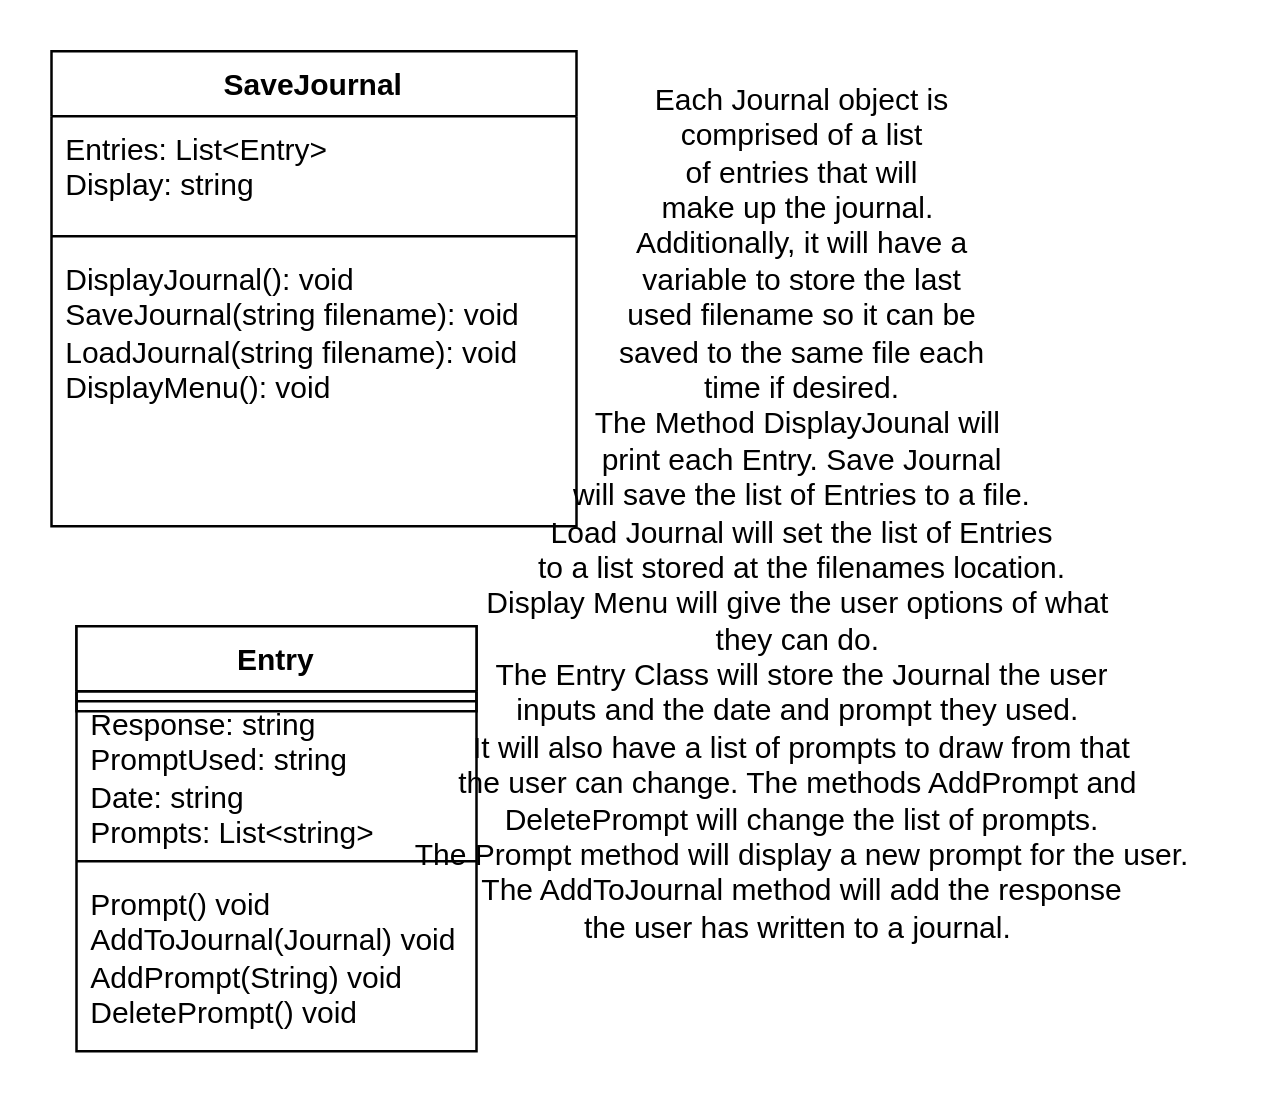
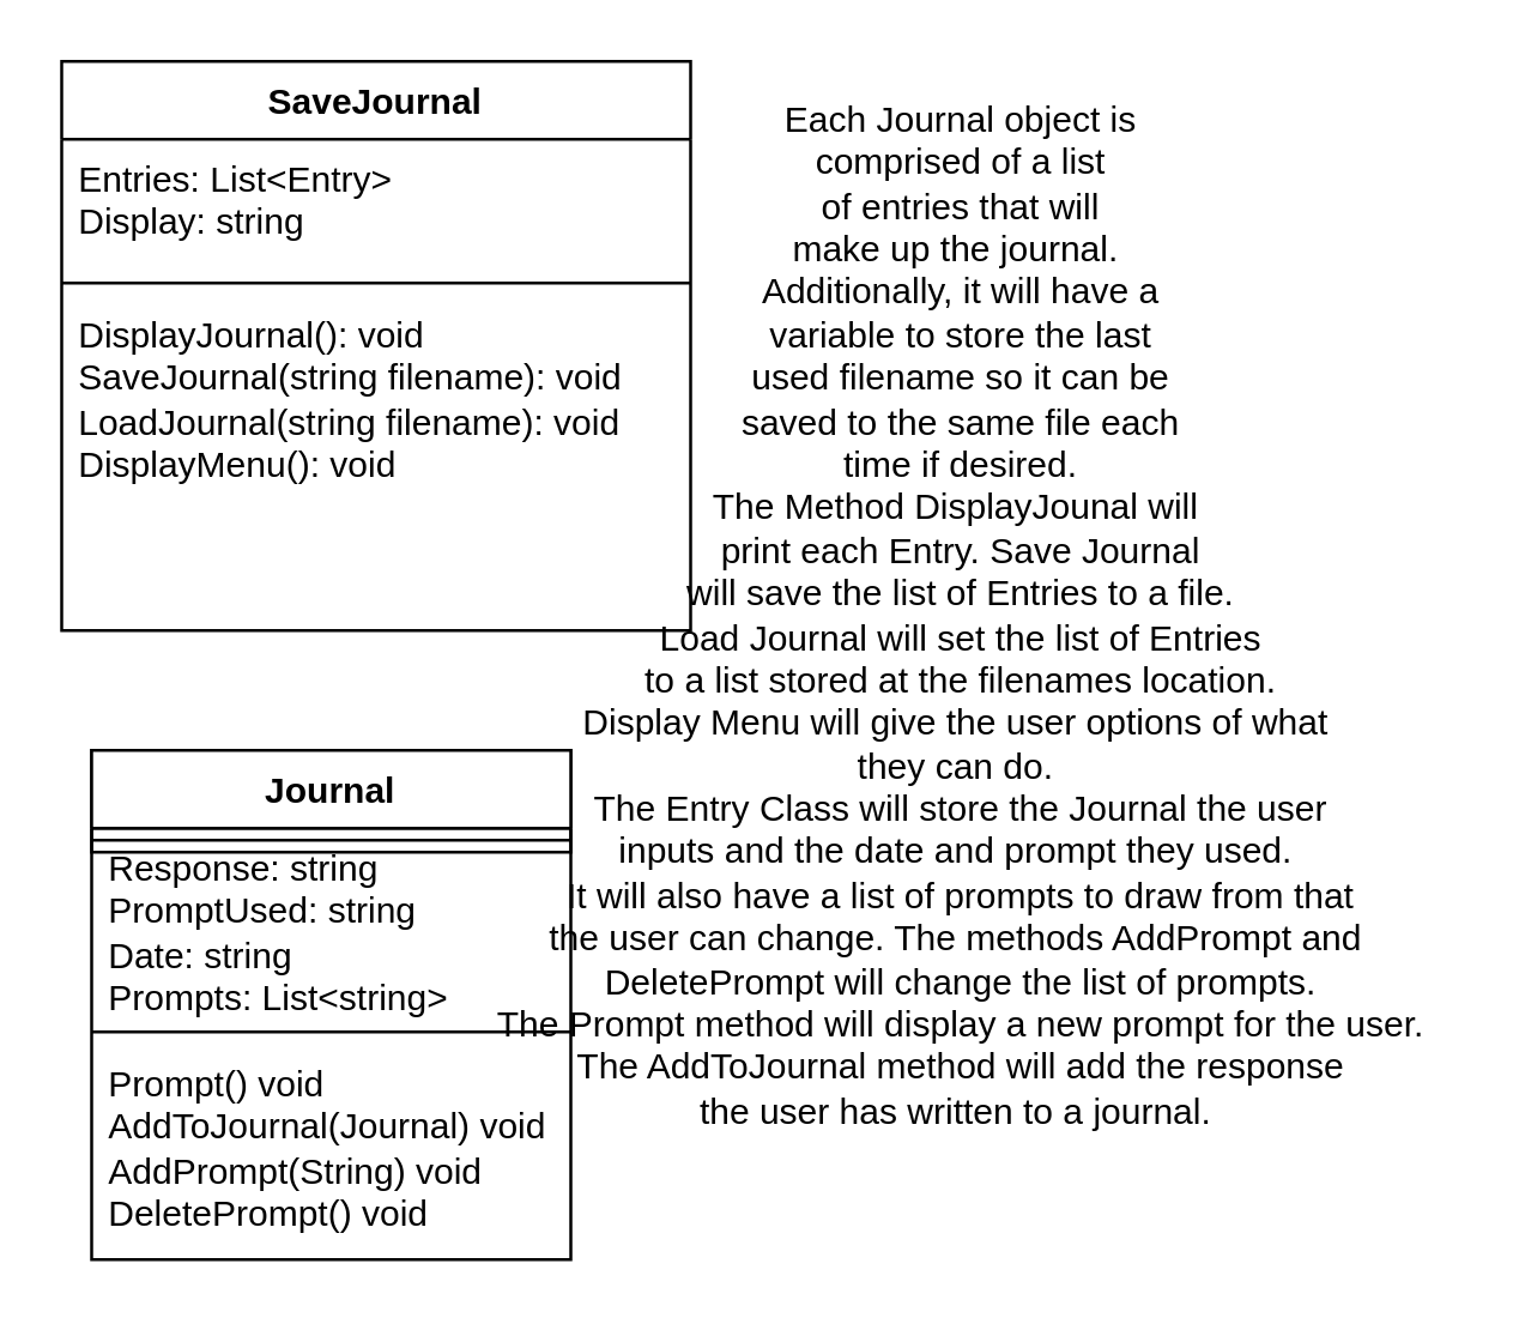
- <mxCell id="6" value="Entry" style="swimlane;fontStyle=1;align=center;verticalAlign=top;childLayout=stackLayout;horizontal=1;startSize=26;horizontalStack=0;resizeParent=1;resizeParentMax=0;resizeLast=0;collapsible=1;marginBottom=0;whiteSpace=wrap;html=1;" parent="1" vertex="1"><mxGeometry x="30" y="250" width="160" height="34" as="geometry" /></mxCell>
+ <mxCell id="6" value="Journal" style="swimlane;fontStyle=1;align=center;verticalAlign=top;childLayout=stackLayout;horizontal=1;startSize=26;horizontalStack=0;resizeParent=1;resizeParentMax=0;resizeLast=0;collapsible=1;marginBottom=0;whiteSpace=wrap;html=1;" parent="1" vertex="1"><mxGeometry x="30" y="250" width="160" height="34" as="geometry" /></mxCell>
